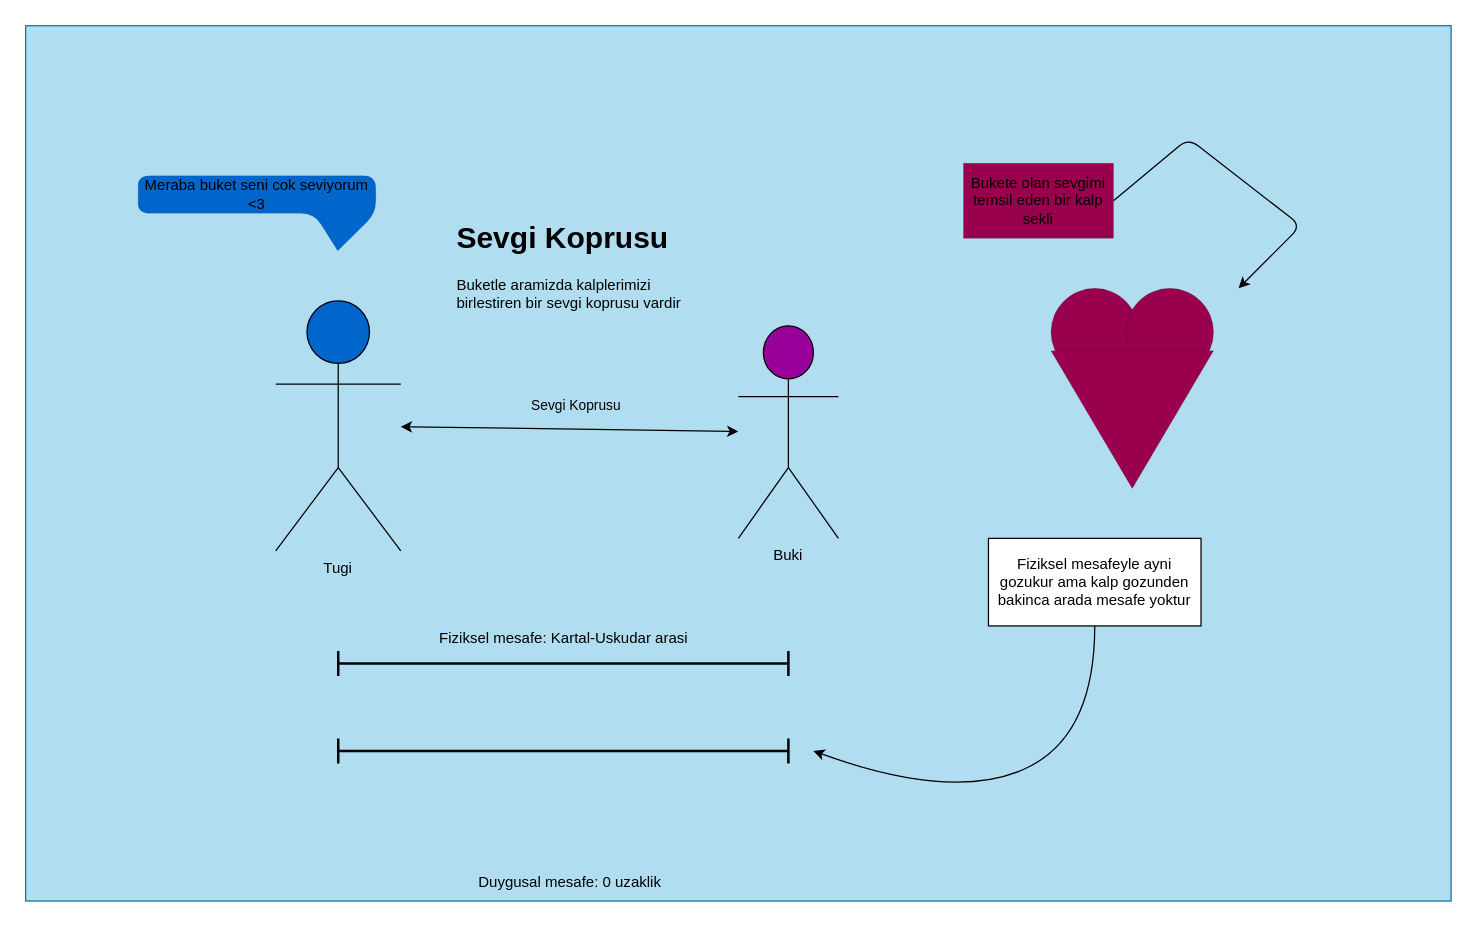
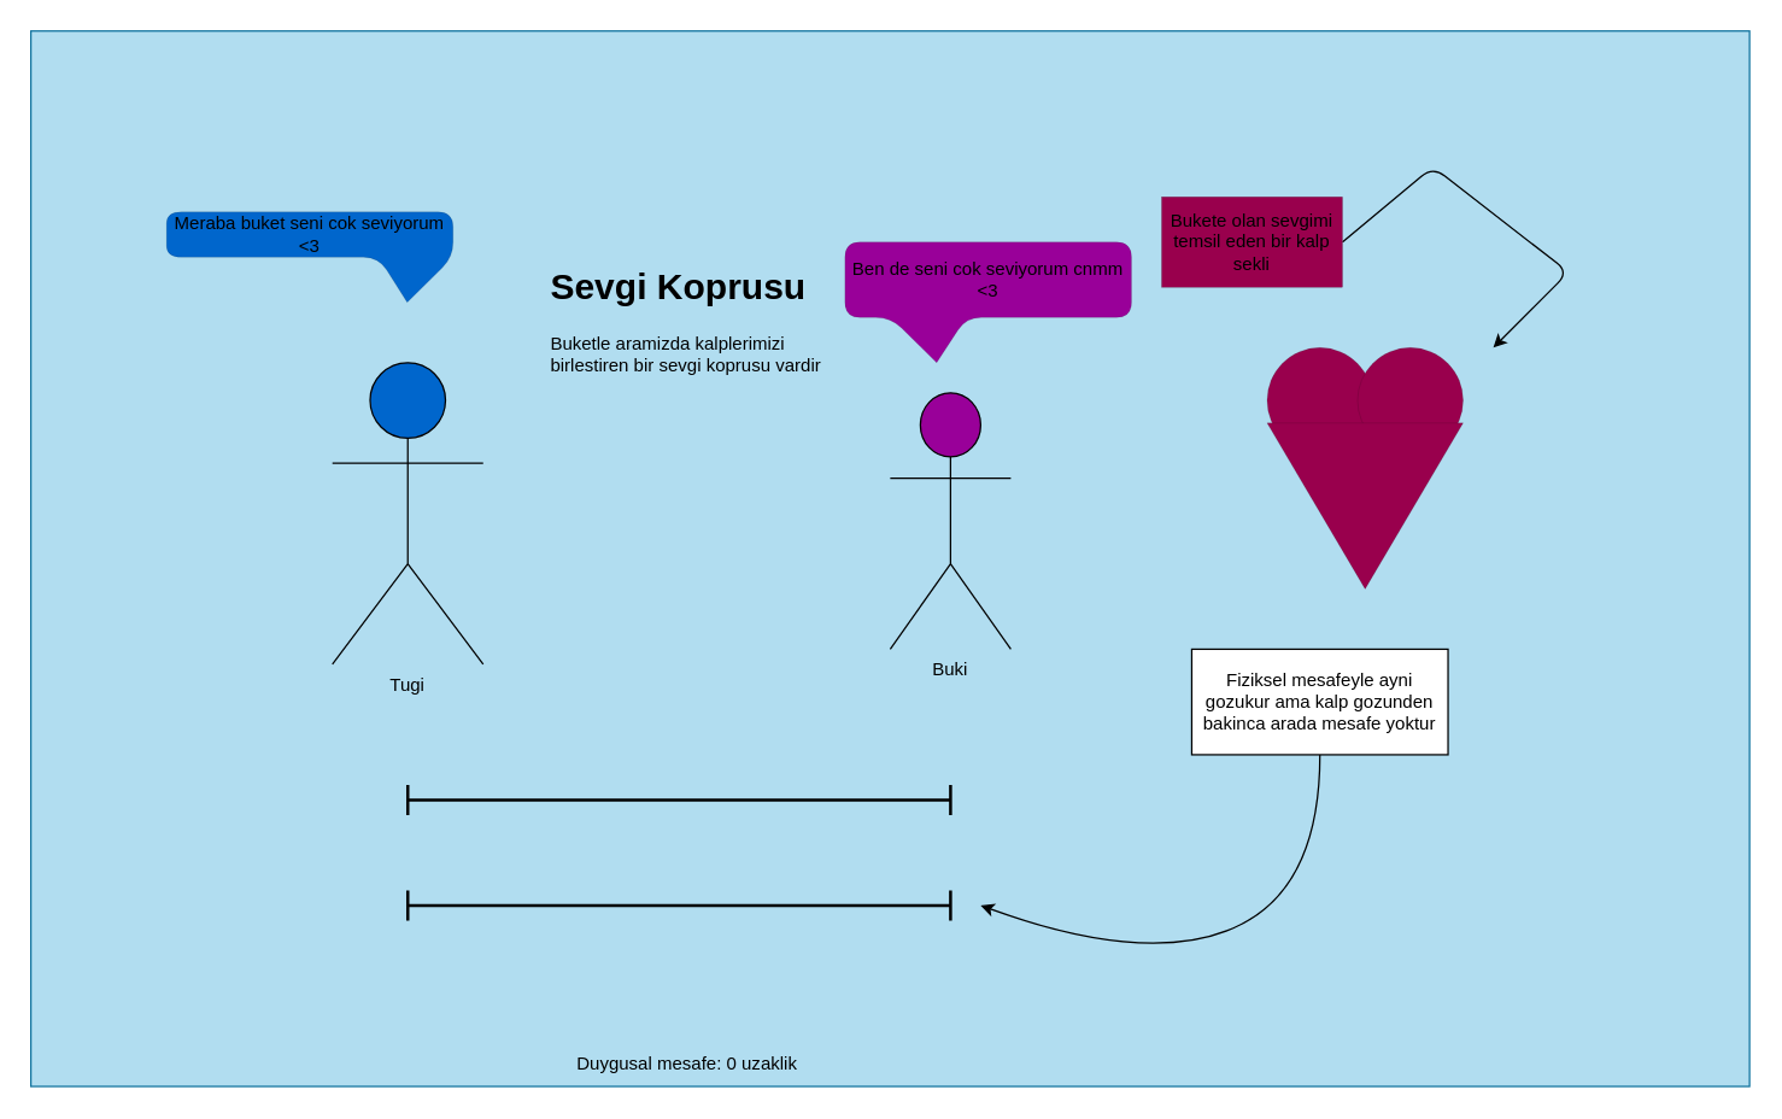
+ <mxCell id="20" value="Ben de seni cok seviyorum cnmm &amp;lt;3" style="shape=callout;html=1;perimeter=calloutPerimeter;dashed=1;strokeWidth=0;fillColor=#990099;base=50;position2=0.32;size=30;position=0.16;rounded=1;shadow=0;sketch=0;labelBackgroundColor=none;fontColor=default;whiteSpace=wrap;" parent="1" vertex="1"><mxGeometry x="560" y="160" width="190" height="80" as="geometry" /></mxCell>
- <mxCell id="5" value="" style="endArrow=classic;startArrow=classic;html=1;shadow=0;sketch=0;fixDash=0;labelBackgroundColor=none;fontColor=default;" parent="1" source="3" target="4" edge="1"><mxGeometry width="50" height="50" relative="1" as="geometry"><mxPoint x="420" y="330" as="sourcePoint" /><mxPoint x="470" y="280" as="targetPoint" /></mxGeometry></mxCell>
- <mxCell id="6" value="Sevgi Koprusu" style="edgeLabel;html=1;align=center;verticalAlign=middle;resizable=0;points=[];labelBackgroundColor=none;fontColor=default;" parent="5" vertex="1" connectable="0"><mxGeometry x="0.171" relative="1" as="geometry"><mxPoint x="-18" y="-19" as="offset" /></mxGeometry></mxCell>
- <mxCell id="9" value="Fiziksel mesafe: Kartal-Uskudar arasi" style="text;html=1;align=center;verticalAlign=middle;resizable=0;points=[];autosize=1;strokeColor=none;fillColor=none;labelBackgroundColor=none;fontColor=default;" parent="1" vertex="1"><mxGeometry x="345" y="500" width="210" height="20" as="geometry" /></mxCell>
